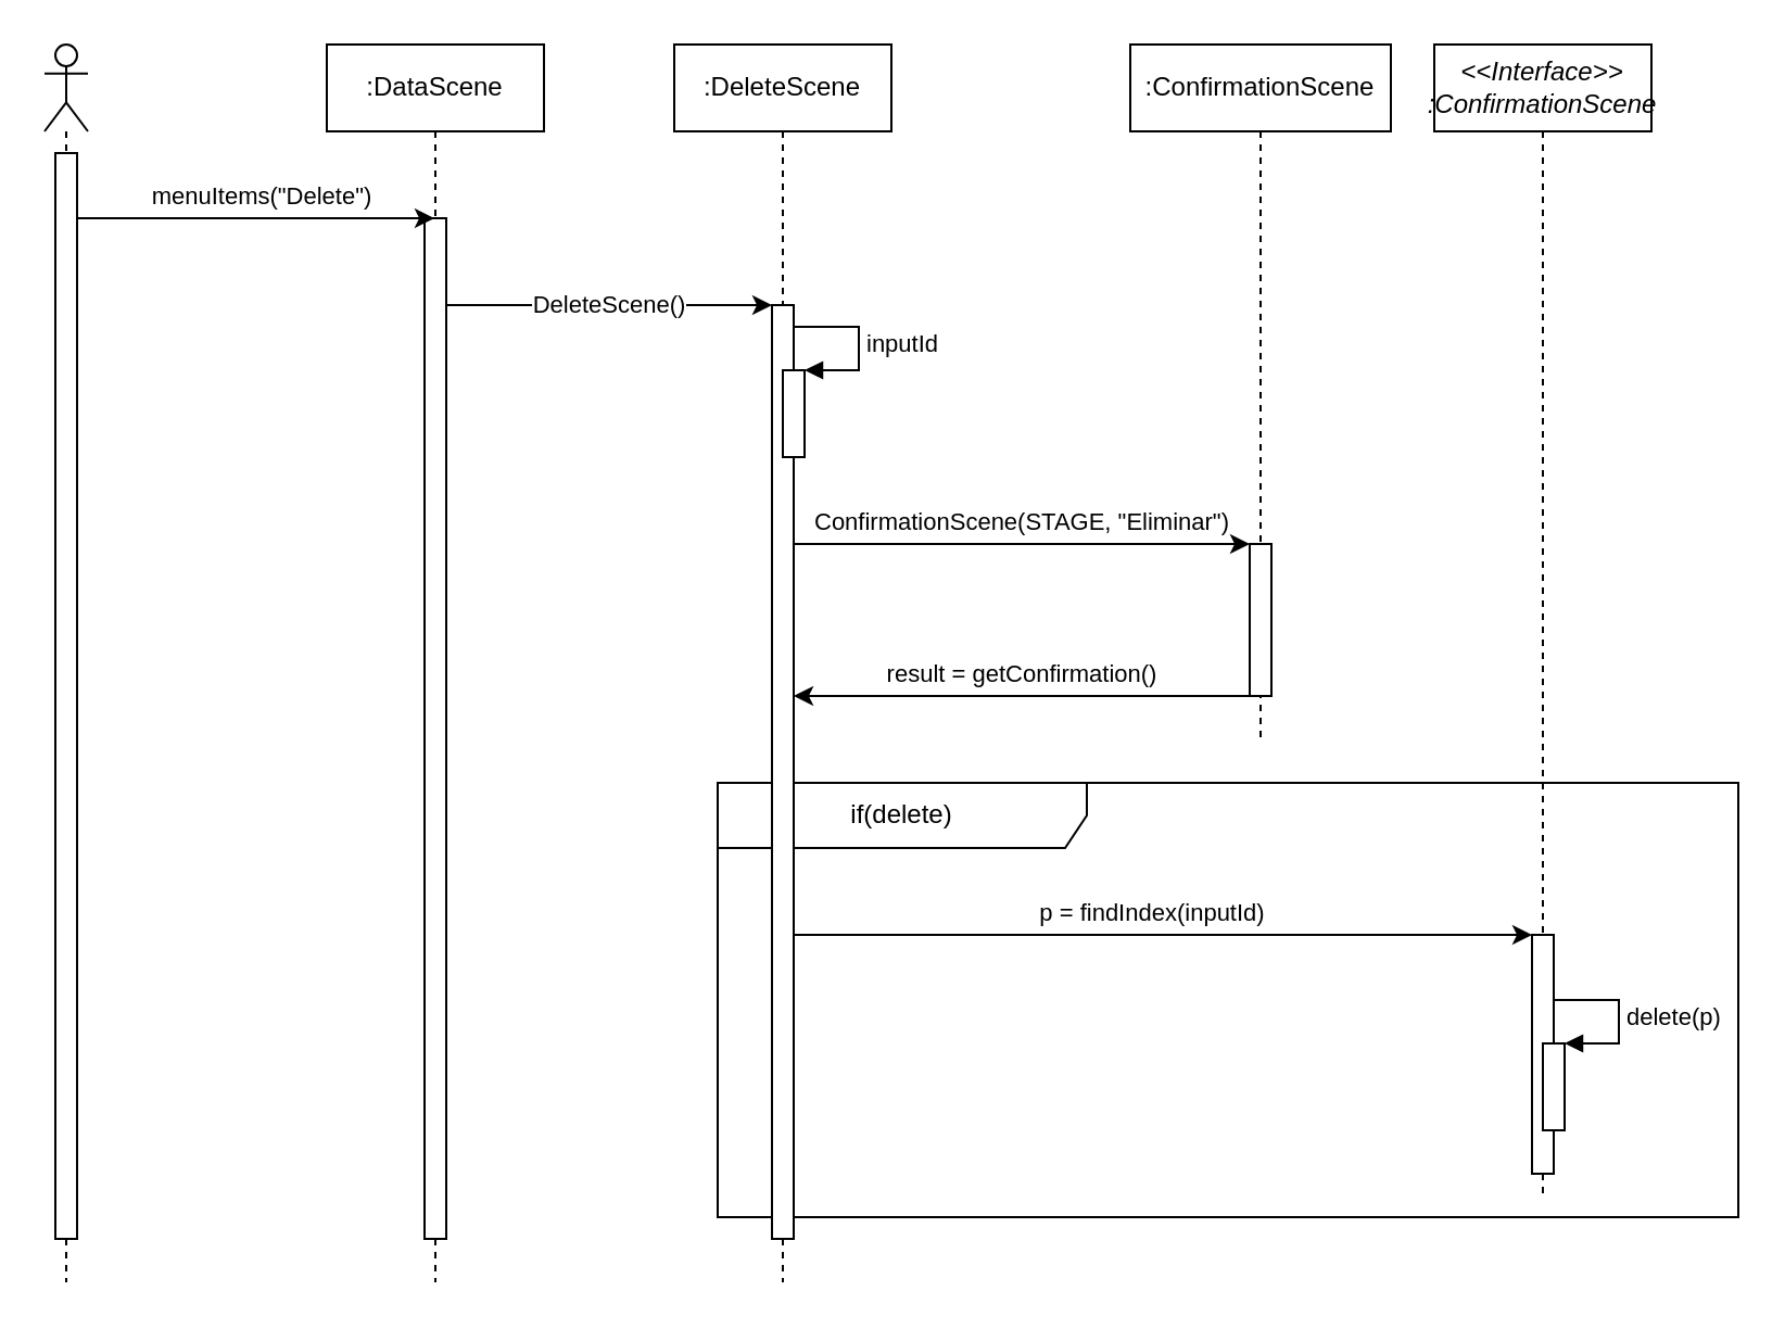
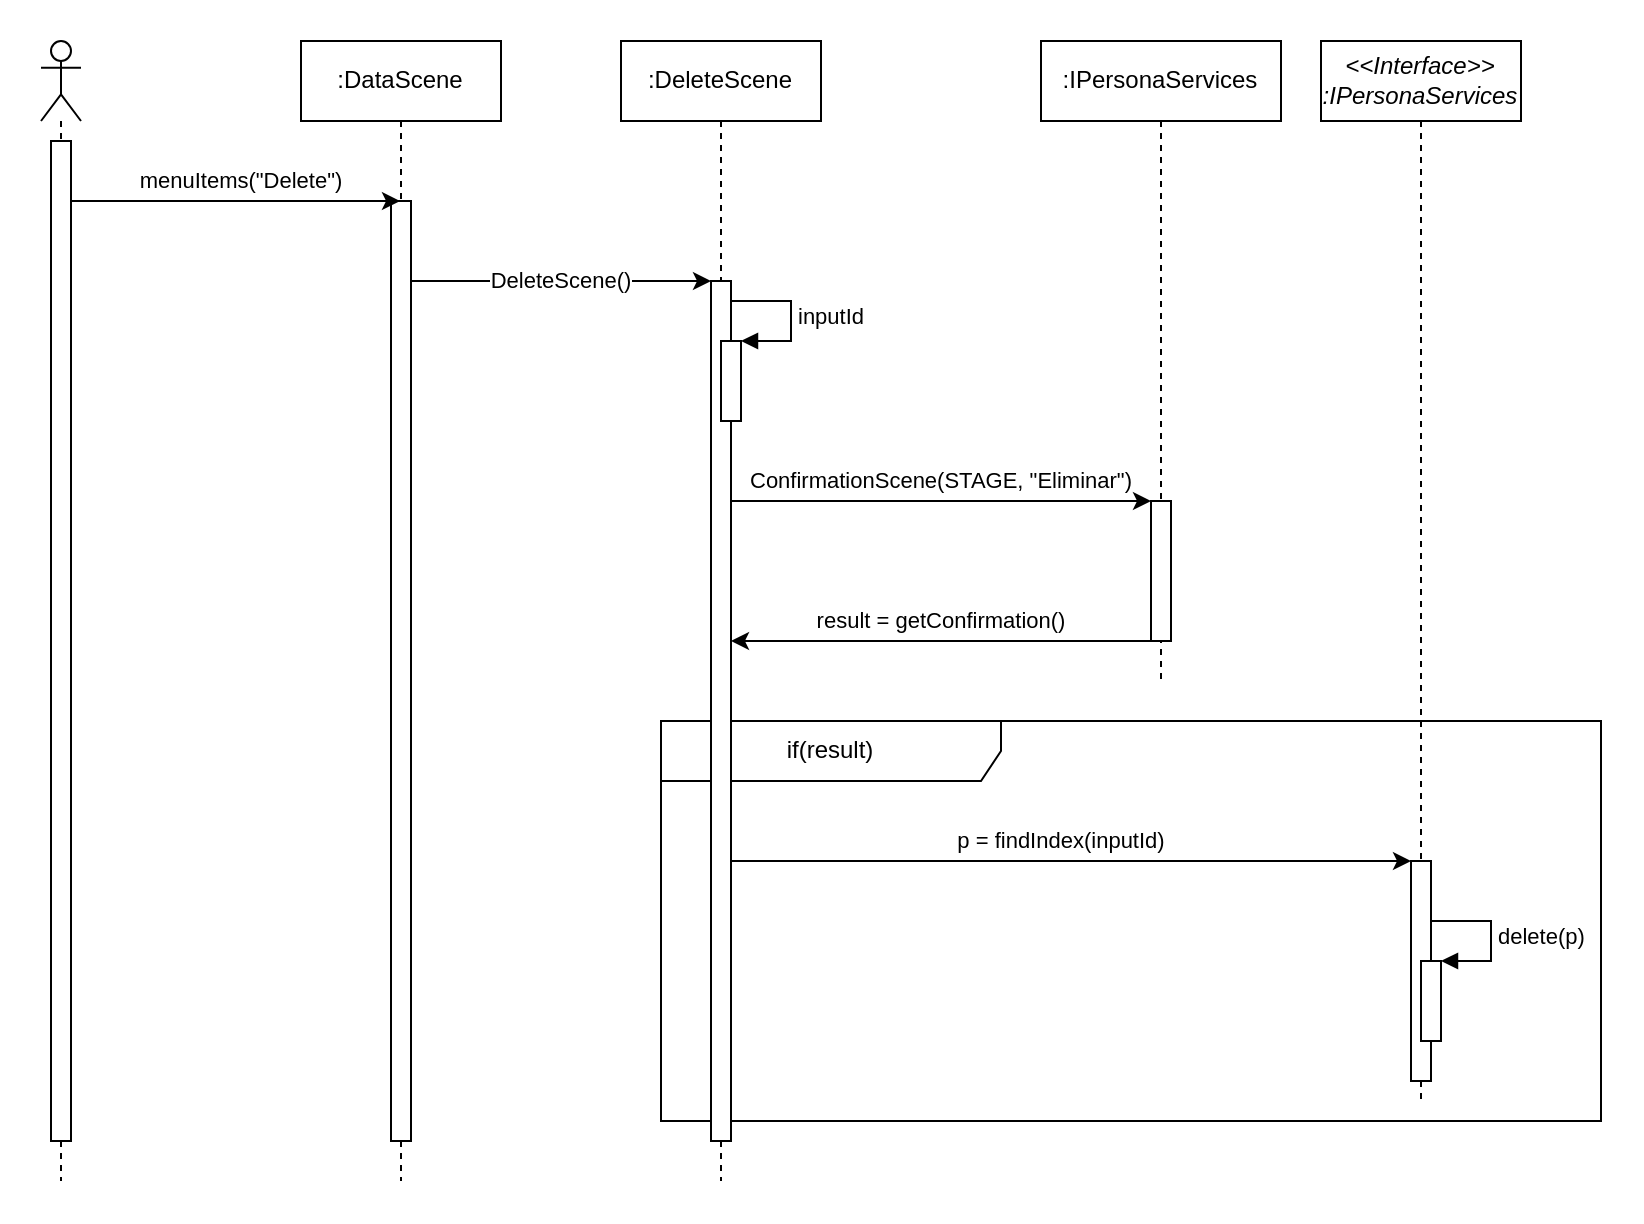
- <mxCell id="13" value=":ConfirmationScene" style="shape=umlLifeline;perimeter=lifelinePerimeter;whiteSpace=wrap;html=1;container=1;collapsible=0;recursiveResize=0;outlineConnect=0;" vertex="1" parent="1"><mxGeometry x="520" y="20" width="120" height="320" as="geometry" /></mxCell>
+ <mxCell id="13" value=":IPersonaServices" style="shape=umlLifeline;perimeter=lifelinePerimeter;whiteSpace=wrap;html=1;container=1;collapsible=0;recursiveResize=0;outlineConnect=0;" vertex="1" parent="1"><mxGeometry x="520" y="20" width="120" height="320" as="geometry" /></mxCell>
- <mxCell id="17" value="&amp;lt;&amp;lt;Interface&amp;gt;&amp;gt;&lt;br&gt;:ConfirmationScene" style="shape=umlLifeline;perimeter=lifelinePerimeter;whiteSpace=wrap;html=1;container=1;collapsible=0;recursiveResize=0;outlineConnect=0;fontStyle=2" vertex="1" parent="1"><mxGeometry x="660" y="20" width="100" height="530" as="geometry" /></mxCell>
+ <mxCell id="17" value="&amp;lt;&amp;lt;Interface&amp;gt;&amp;gt;&lt;br&gt;:IPersonaServices" style="shape=umlLifeline;perimeter=lifelinePerimeter;whiteSpace=wrap;html=1;container=1;collapsible=0;recursiveResize=0;outlineConnect=0;fontStyle=2" vertex="1" parent="1"><mxGeometry x="660" y="20" width="100" height="530" as="geometry" /></mxCell>
- <mxCell id="2" value="if(delete)" style="shape=umlFrame;whiteSpace=wrap;html=1;width=170;height=30;" vertex="1" parent="1"><mxGeometry x="330" y="360" width="470" height="200" as="geometry" /></mxCell>
+ <mxCell id="2" value="if(result)" style="shape=umlFrame;whiteSpace=wrap;html=1;width=170;height=30;" vertex="1" parent="1"><mxGeometry x="330" y="360" width="470" height="200" as="geometry" /></mxCell>
